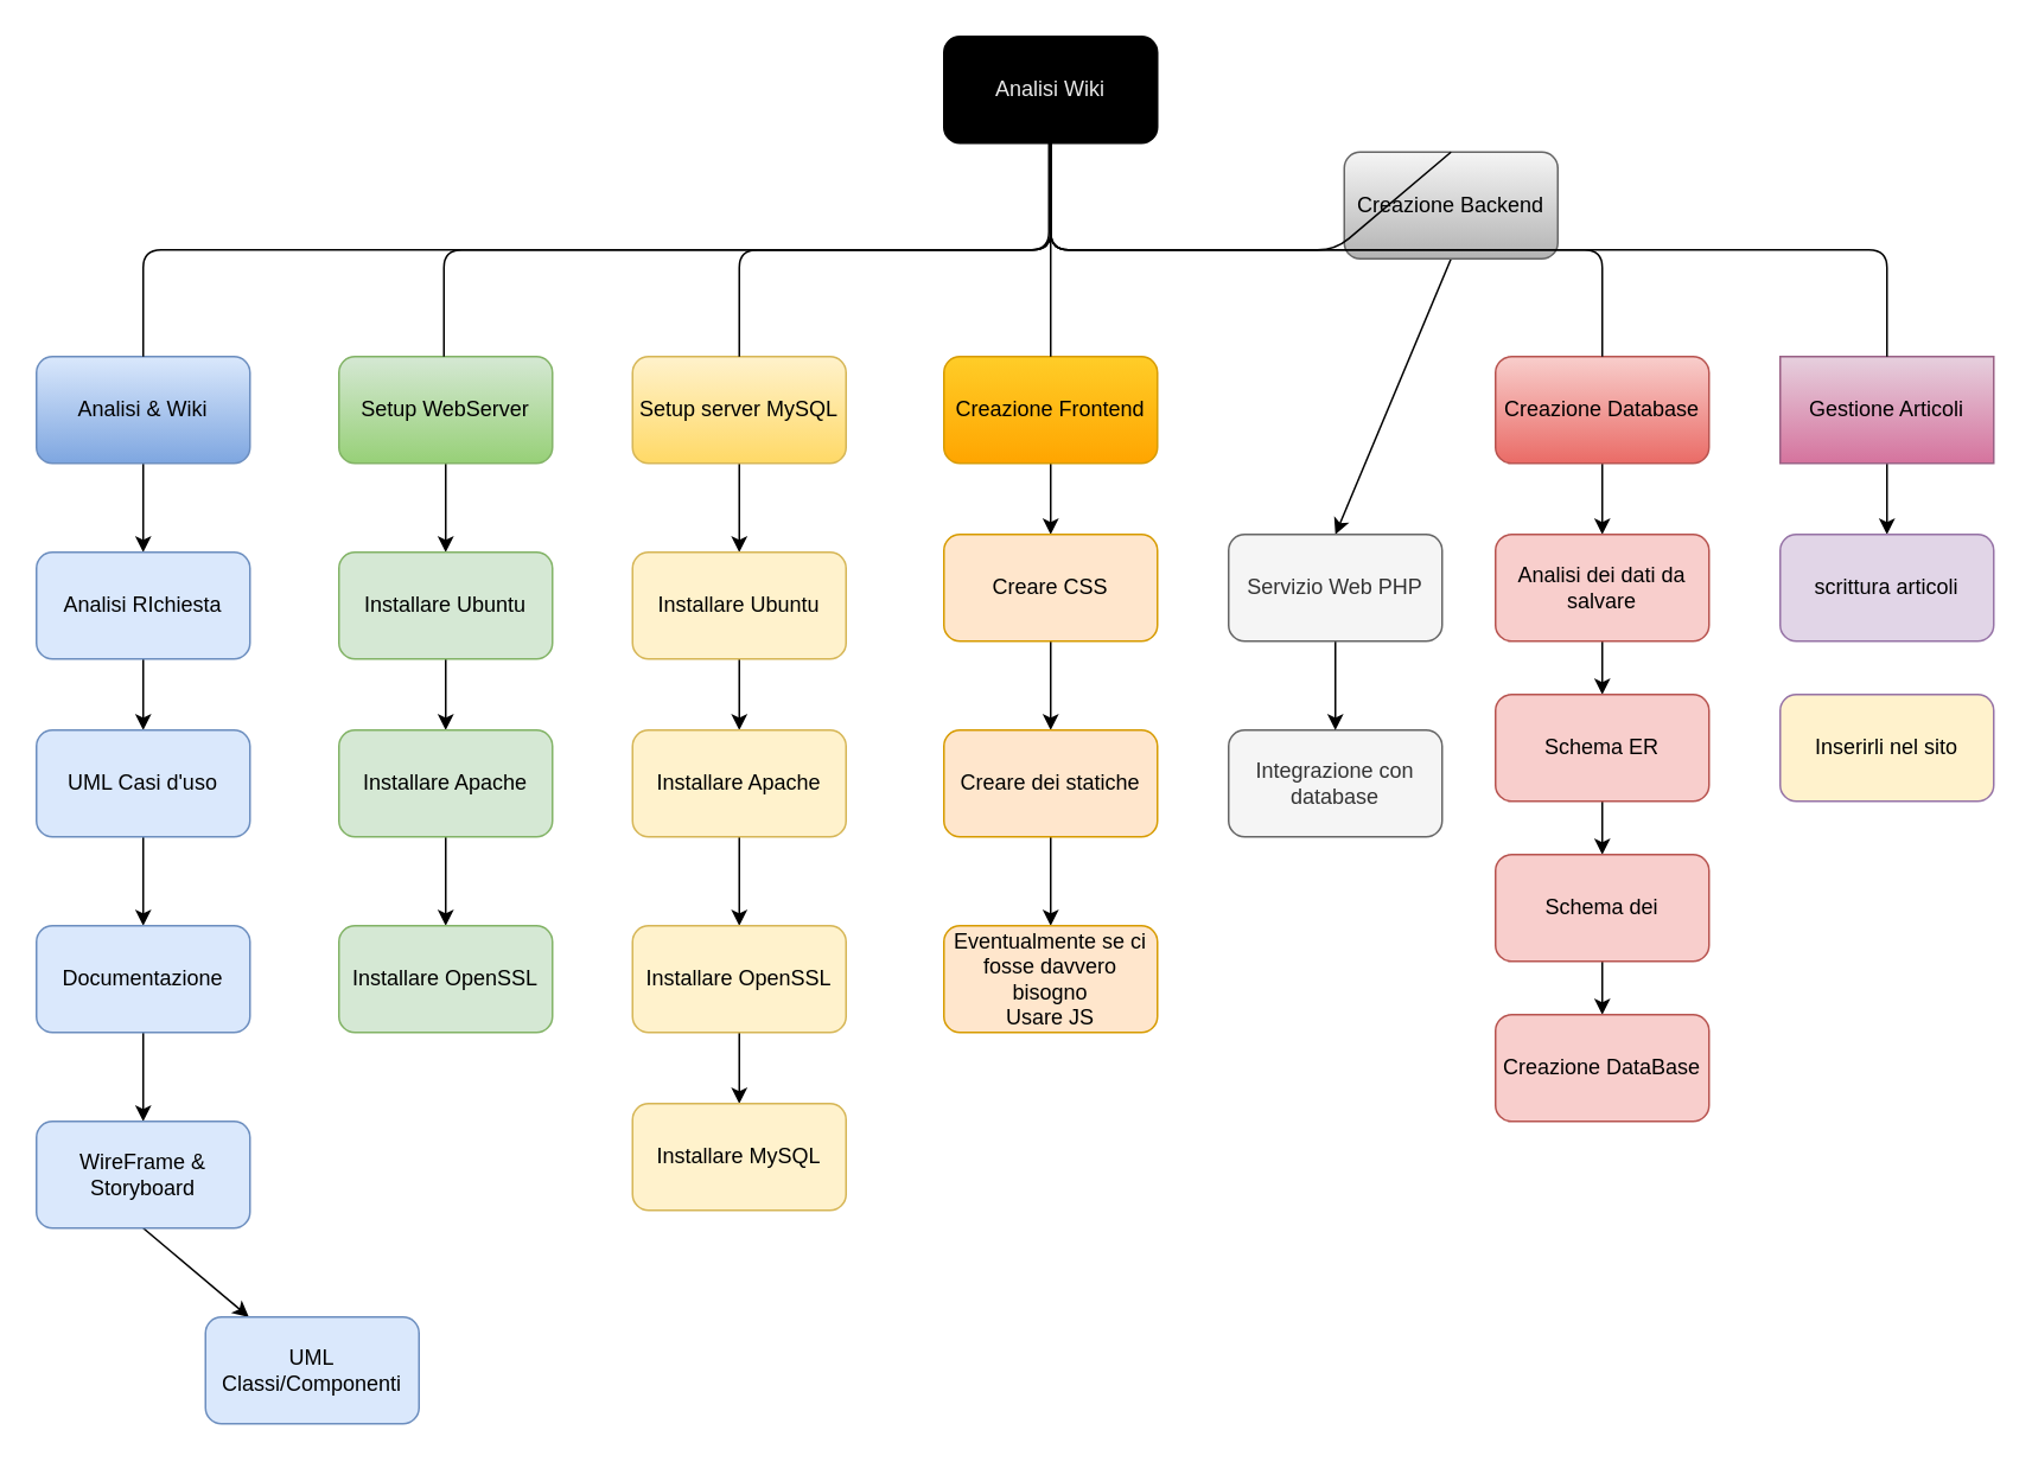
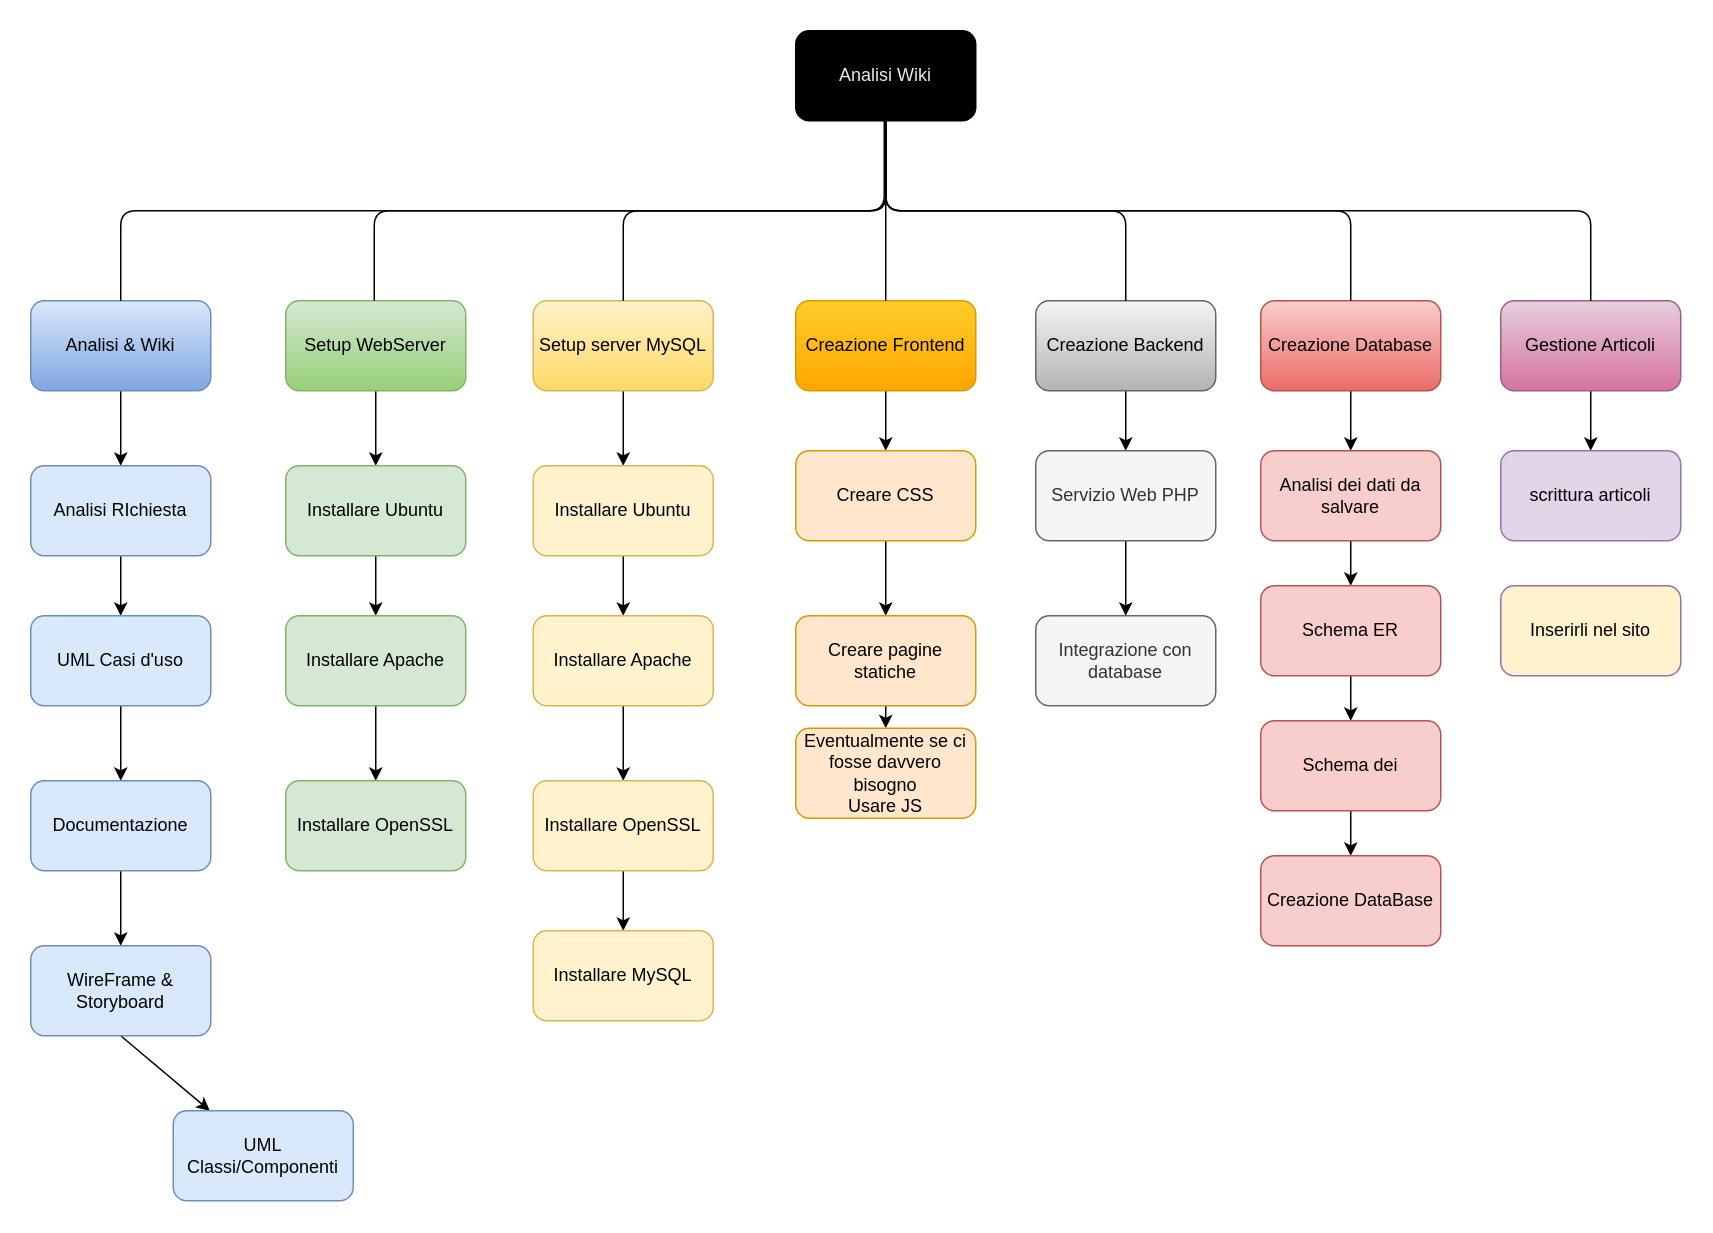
- <mxCell id="12" value="Creazione Backend" style="rounded=1;whiteSpace=wrap;html=1;fillColor=#f5f5f5;strokeColor=#666666;gradientColor=#b3b3b3;" vertex="1" parent="1"><mxGeometry x="755" y="85" width="120" height="60" as="geometry" /></mxCell>
+ <mxCell id="12" value="Creazione Backend" style="rounded=1;whiteSpace=wrap;html=1;fillColor=#f5f5f5;strokeColor=#666666;gradientColor=#b3b3b3;" vertex="1" parent="1"><mxGeometry x="690" y="200" width="120" height="60" as="geometry" /></mxCell>
- <mxCell id="16" value="Gestione Articoli" style="whiteSpace=wrap;html=1;fillColor=#e6d0de;strokeColor=#996185;gradientColor=#d5739d;rounded=0;" vertex="1" parent="1"><mxGeometry x="1000" y="200" width="120" height="60" as="geometry" /></mxCell>
+ <mxCell id="16" value="Gestione Articoli" style="rounded=1;whiteSpace=wrap;html=1;fillColor=#e6d0de;strokeColor=#996185;gradientColor=#d5739d;" vertex="1" parent="1"><mxGeometry x="1000" y="200" width="120" height="60" as="geometry" /></mxCell>
- <mxCell id="55" value="Creare dei statiche" style="rounded=1;whiteSpace=wrap;html=1;fillColor=#ffe6cc;strokeColor=#d79b00;" vertex="1" parent="1"><mxGeometry x="530" y="410" width="120" height="60" as="geometry" /></mxCell>
+ <mxCell id="55" value="Creare pagine statiche" style="rounded=1;whiteSpace=wrap;html=1;fillColor=#ffe6cc;strokeColor=#d79b00;" vertex="1" parent="1"><mxGeometry x="530" y="410" width="120" height="60" as="geometry" /></mxCell>
- <mxCell id="58" value="Eventualmente se ci fosse davvero bisogno&lt;br&gt;Usare JS" style="rounded=1;whiteSpace=wrap;html=1;fillColor=#ffe6cc;strokeColor=#d79b00;" vertex="1" parent="1"><mxGeometry x="530" y="520" width="120" height="60" as="geometry" /></mxCell>
+ <mxCell id="58" value="Eventualmente se ci fosse davvero bisogno&lt;br&gt;Usare JS" style="rounded=1;whiteSpace=wrap;html=1;fillColor=#ffe6cc;strokeColor=#d79b00;" vertex="1" parent="1"><mxGeometry x="530" y="485" width="120" height="60" as="geometry" /></mxCell>
